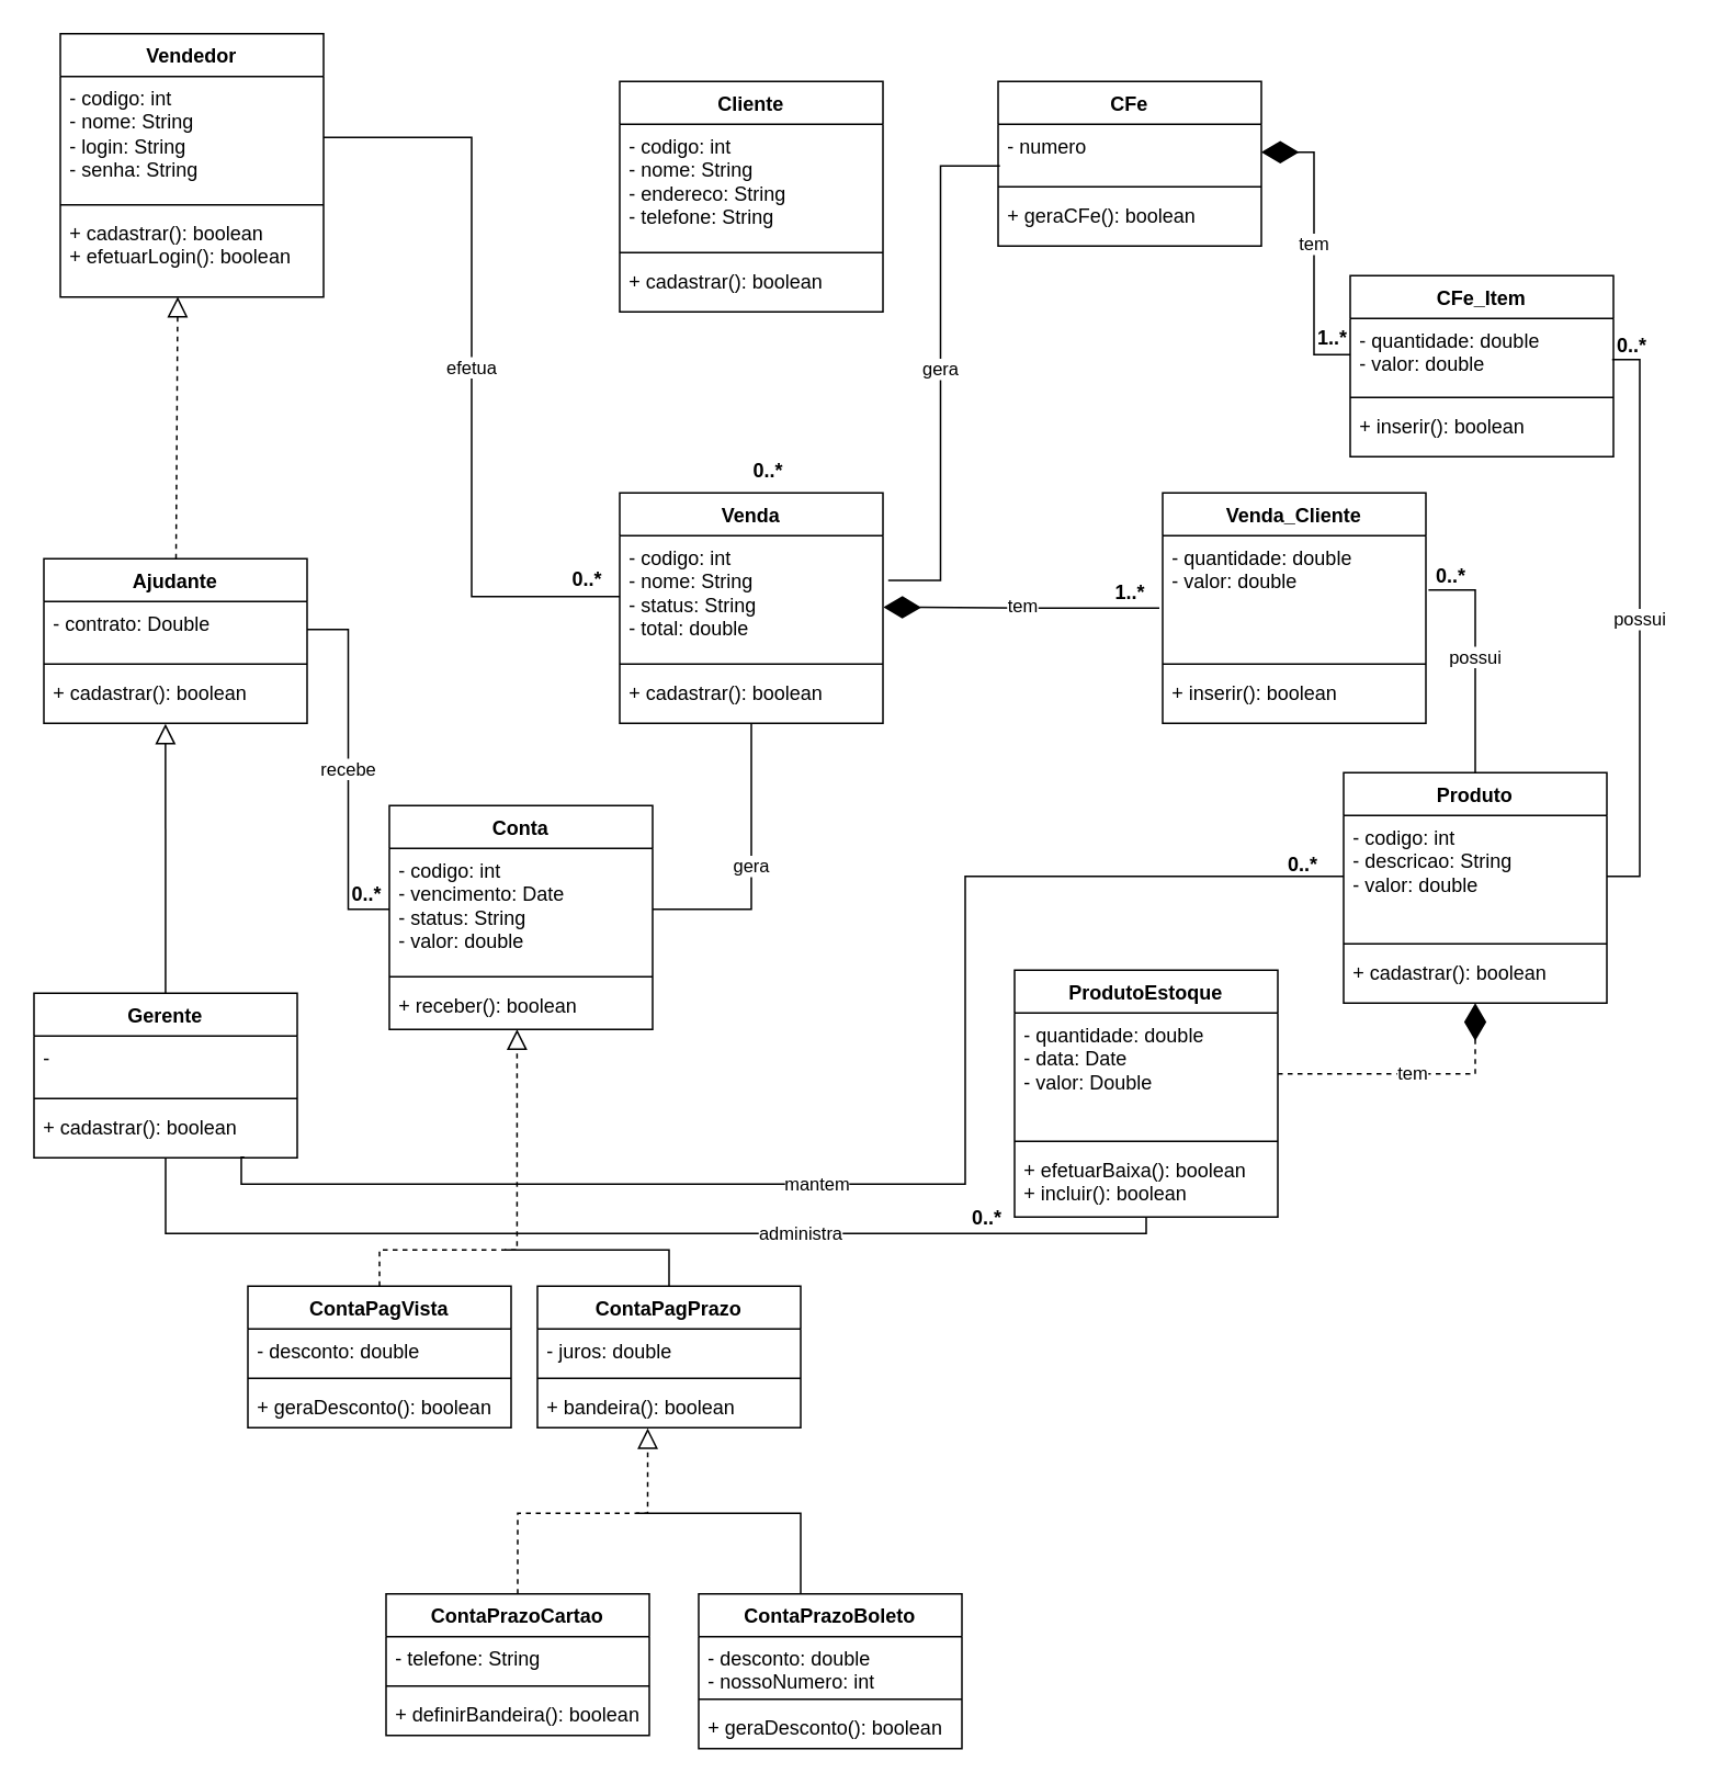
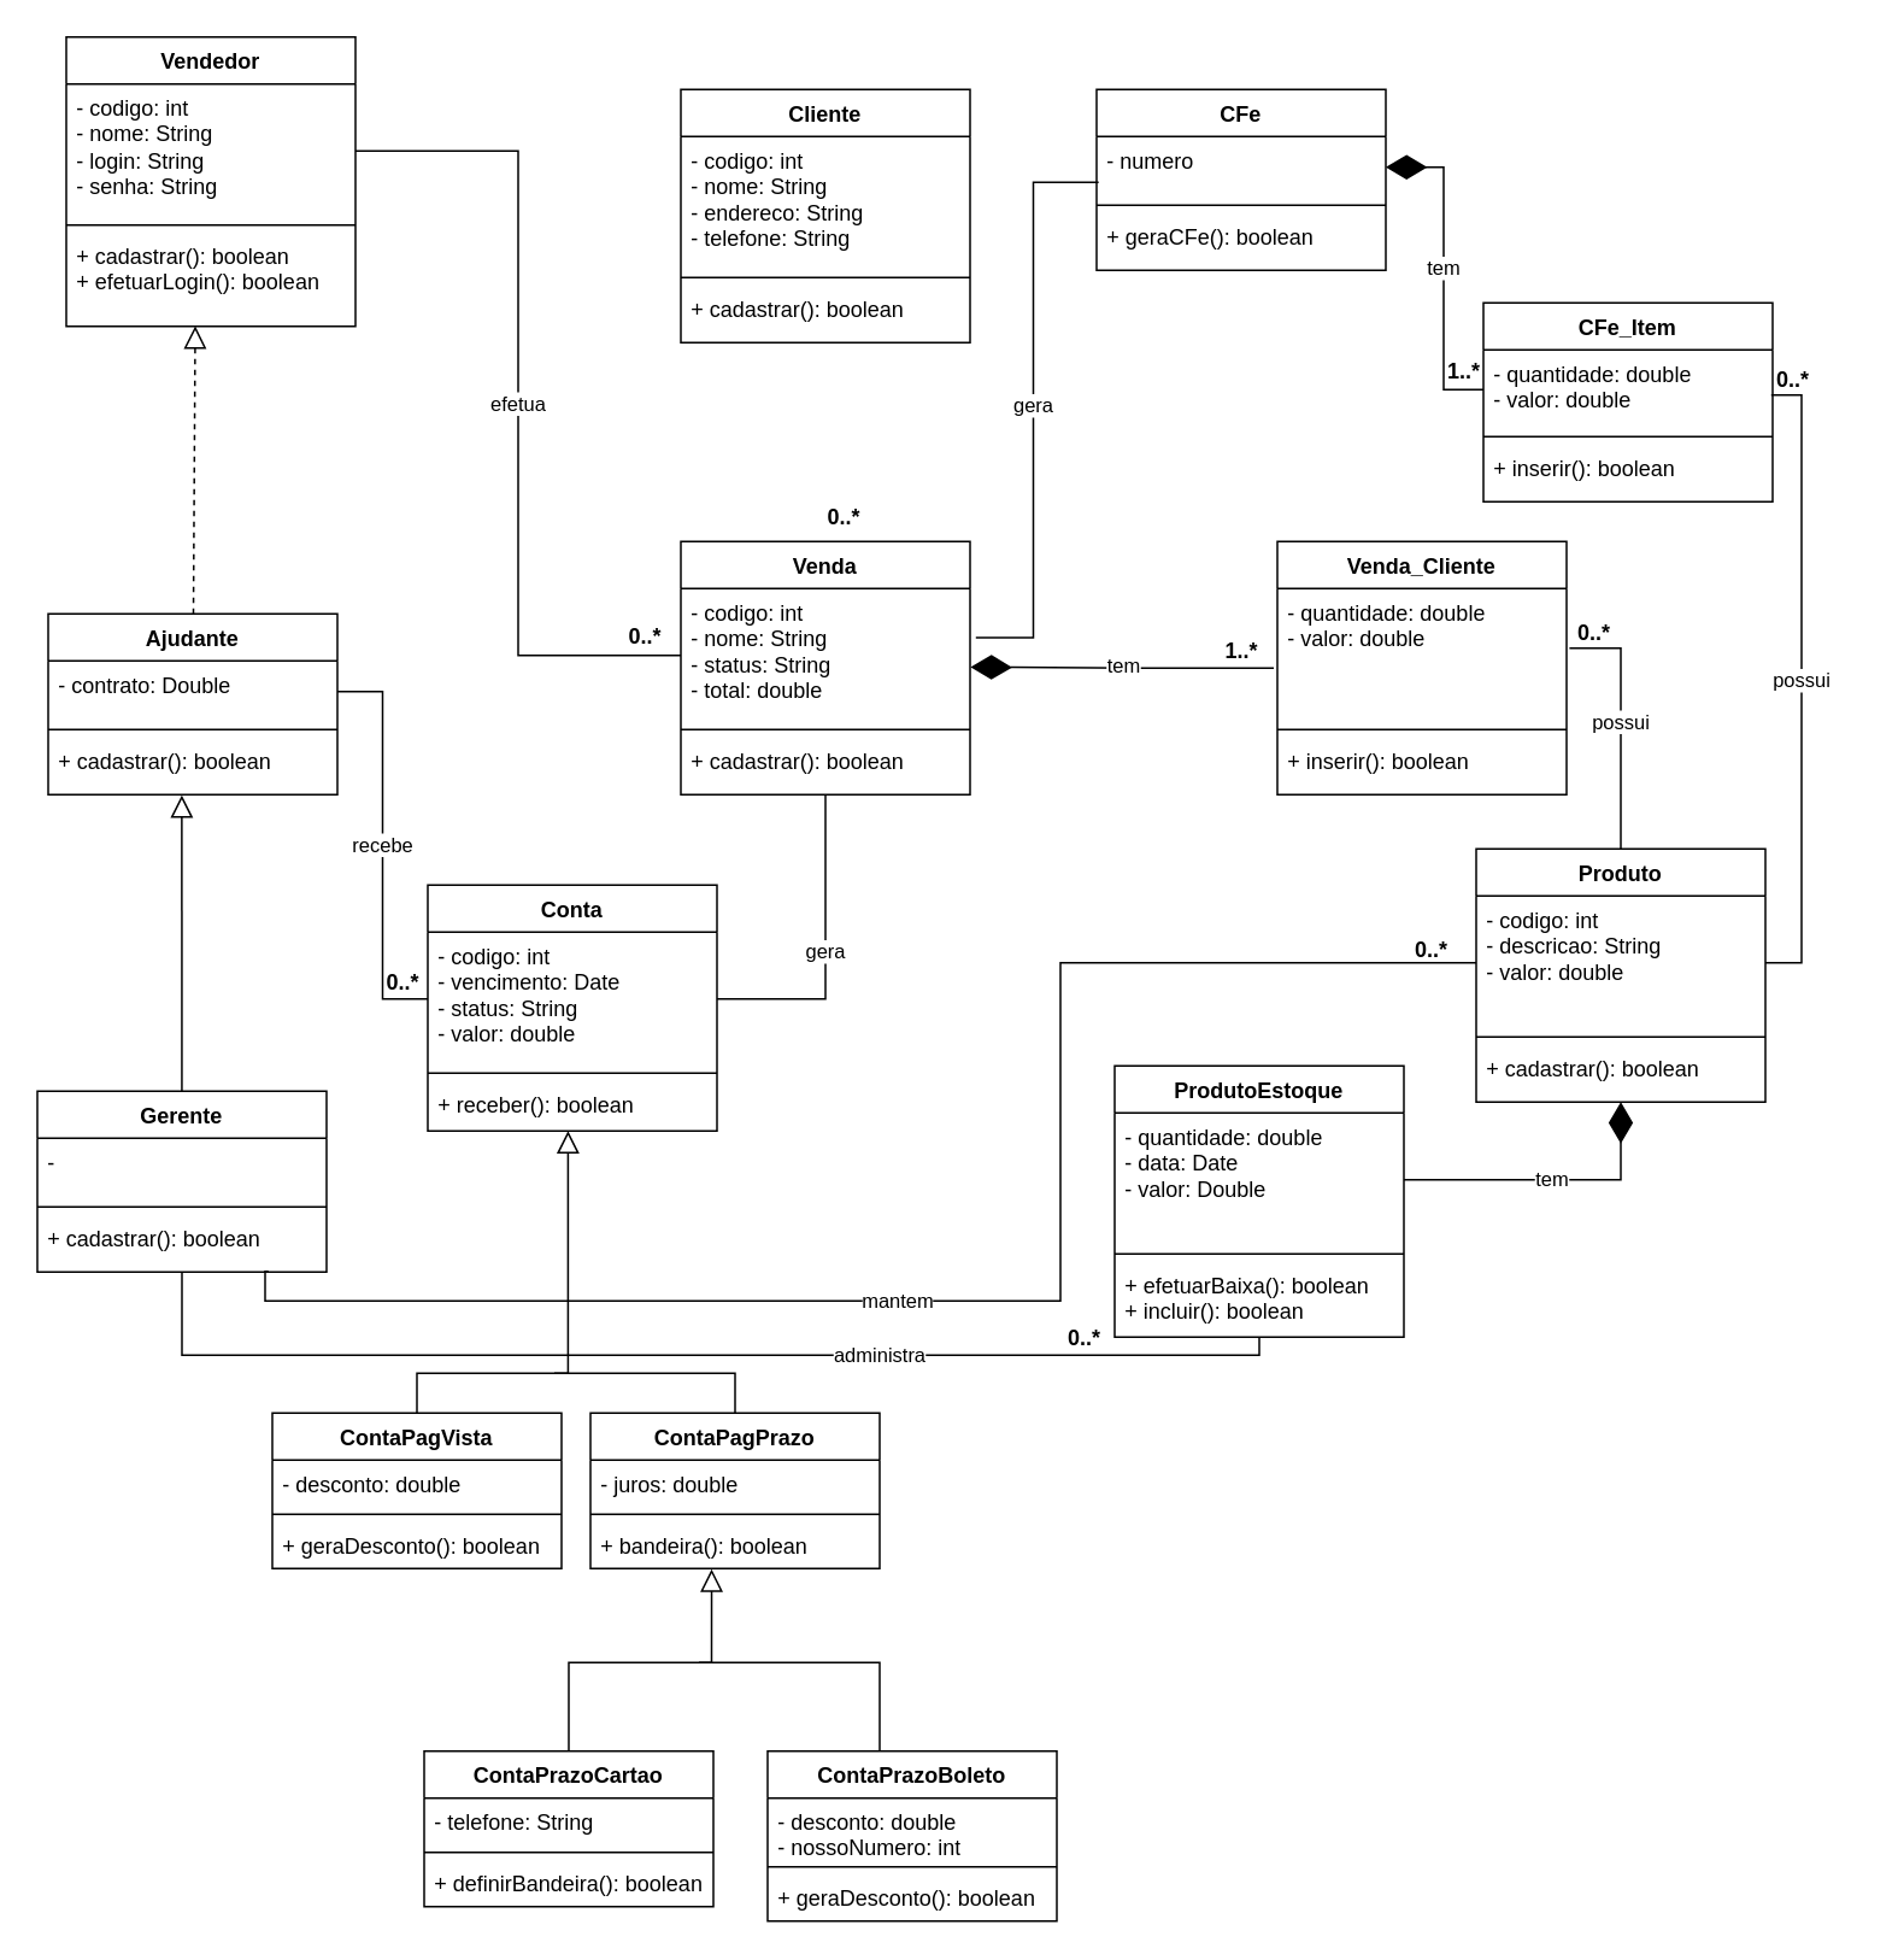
- <mxCell id="47" value="tem" style="edgeStyle=orthogonalEdgeStyle;rounded=0;orthogonalLoop=1;jettySize=auto;html=1;entryX=0.5;entryY=1;entryDx=0;entryDy=0;endArrow=diamondThin;endFill=1;endSize=20;dashed=1;" edge="1" parent="1" source="43" target="10"><mxGeometry relative="1" as="geometry" /></mxCell>
+ <mxCell id="47" value="tem" style="edgeStyle=orthogonalEdgeStyle;rounded=0;orthogonalLoop=1;jettySize=auto;html=1;entryX=0.5;entryY=1;entryDx=0;entryDy=0;endArrow=diamondThin;endFill=1;endSize=20;" edge="1" parent="1" source="43" target="10"><mxGeometry relative="1" as="geometry" /></mxCell>
- <mxCell id="67" style="edgeStyle=orthogonalEdgeStyle;rounded=0;orthogonalLoop=1;jettySize=auto;html=1;entryX=0.485;entryY=0.998;entryDx=0;entryDy=0;entryPerimeter=0;endArrow=block;endFill=0;endSize=10;dashed=1;" edge="1" parent="1" source="59" target="34"><mxGeometry relative="1" as="geometry"><Array as="points"><mxPoint x="230" y="759" /><mxPoint x="314" y="759" /></Array></mxGeometry></mxCell>
+ <mxCell id="67" style="edgeStyle=orthogonalEdgeStyle;rounded=0;orthogonalLoop=1;jettySize=auto;html=1;entryX=0.485;entryY=0.998;entryDx=0;entryDy=0;entryPerimeter=0;endArrow=block;endFill=0;endSize=10;" edge="1" parent="1" source="59" target="34"><mxGeometry relative="1" as="geometry"><Array as="points"><mxPoint x="230" y="759" /><mxPoint x="314" y="759" /></Array></mxGeometry></mxCell>
- <mxCell id="78" style="edgeStyle=orthogonalEdgeStyle;rounded=0;orthogonalLoop=1;jettySize=auto;html=1;entryX=0.419;entryY=1.014;entryDx=0;entryDy=0;entryPerimeter=0;endArrow=block;endFill=0;endSize=10;exitX=0.5;exitY=0;exitDx=0;exitDy=0;dashed=1;" edge="1" parent="1" source="68" target="66"><mxGeometry relative="1" as="geometry"><Array as="points"><mxPoint x="314" y="919" /><mxPoint x="393" y="919" /></Array></mxGeometry></mxCell>
+ <mxCell id="78" style="edgeStyle=orthogonalEdgeStyle;rounded=0;orthogonalLoop=1;jettySize=auto;html=1;entryX=0.419;entryY=1.014;entryDx=0;entryDy=0;entryPerimeter=0;endArrow=block;endFill=0;endSize=10;exitX=0.5;exitY=0;exitDx=0;exitDy=0;" edge="1" parent="1" source="68" target="66"><mxGeometry relative="1" as="geometry"><Array as="points"><mxPoint x="314" y="919" /><mxPoint x="393" y="919" /></Array></mxGeometry></mxCell>
